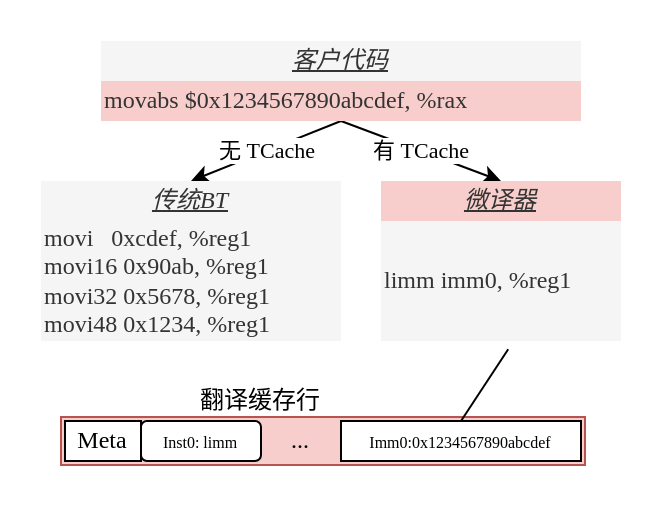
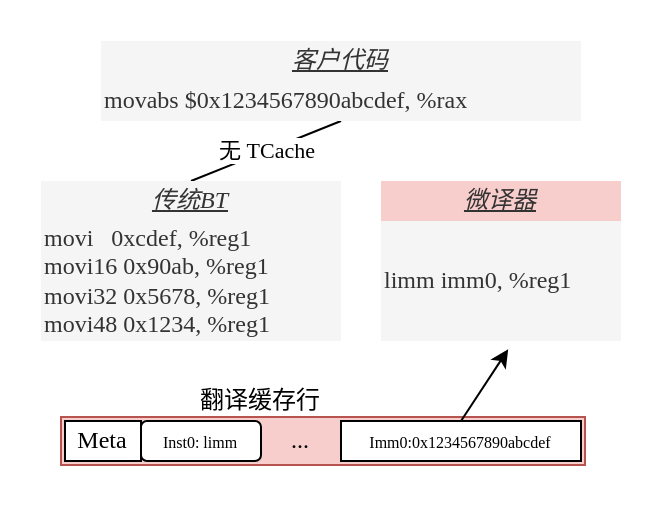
- <mxCell id="4" value="movabs $0x1234567890abcdef, %rax" style="rounded=0;whiteSpace=wrap;html=1;fillColor=#f8cecc;fontColor=#333333;strokeColor=none;fontFamily=mono;align=left;" parent="1" vertex="1"><mxGeometry x="50" y="40" width="240" height="20" as="geometry" /></mxCell>
+ <mxCell id="4" value="movabs $0x1234567890abcdef, %rax" style="rounded=0;whiteSpace=wrap;html=1;fillColor=#f5f5f5;fontColor=#333333;strokeColor=none;fontFamily=mono;align=left;" parent="1" vertex="1"><mxGeometry x="50" y="40" width="240" height="20" as="geometry" /></mxCell>
- <mxCell id="2" value="有 TCache" style="edgeStyle=none;html=1;exitX=0.5;exitY=1;exitDx=0;exitDy=0;entryX=0.5;entryY=0;entryDx=0;entryDy=0;fontFamily=mono;align=center;" parent="1" source="4" target="5" edge="1"><mxGeometry relative="1" as="geometry" /></mxCell>
- <mxCell id="3" value="无 TCache" style="edgeStyle=none;html=1;exitX=0.5;exitY=1;exitDx=0;exitDy=0;entryX=0.5;entryY=0;entryDx=0;entryDy=0;fontFamily=mono;align=center;" parent="1" source="4" target="6" edge="1"><mxGeometry relative="1" as="geometry" /></mxCell>
+ <mxCell id="3" value="无 TCache" style="edgeStyle=none;html=1;exitX=0.5;exitY=1;exitDx=0;exitDy=0;entryX=0.5;entryY=0;entryDx=0;entryDy=0;fontFamily=mono;align=center;endArrow=none;" parent="1" source="4" target="6" edge="1"><mxGeometry relative="1" as="geometry" /></mxCell>
- <mxCell id="16" value="" style="endArrow=none;html=1;rounded=0;exitX=0.5;exitY=0;exitDx=0;exitDy=0;exitPerimeter=0;entryX=0.53;entryY=1.069;entryDx=0;entryDy=0;entryPerimeter=0;" parent="1" source="12" edge="1" target="7"><mxGeometry width="50" height="50" relative="1" as="geometry"><mxPoint x="190" y="130" as="sourcePoint" /><mxPoint x="85" y="160" as="targetPoint" /></mxGeometry></mxCell>
+ <mxCell id="16" value="" style="endArrow=classic;html=1;rounded=0;exitX=0.5;exitY=0;exitDx=0;exitDy=0;exitPerimeter=0;entryX=0.53;entryY=1.069;entryDx=0;entryDy=0;entryPerimeter=0;" parent="1" source="12" edge="1" target="7"><mxGeometry width="50" height="50" relative="1" as="geometry"><mxPoint x="190" y="130" as="sourcePoint" /><mxPoint x="85" y="160" as="targetPoint" /></mxGeometry></mxCell>
